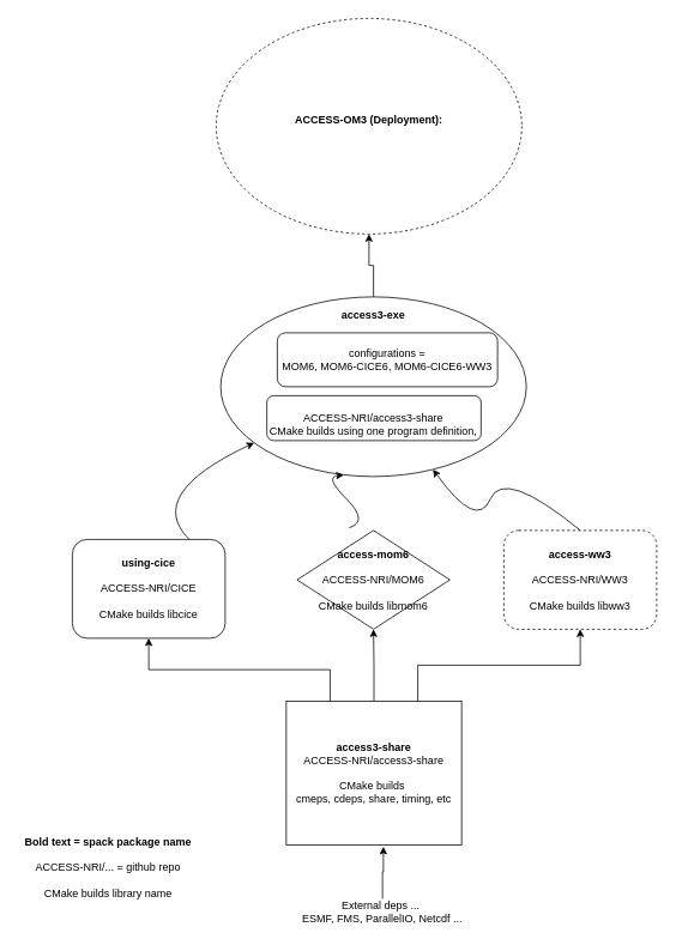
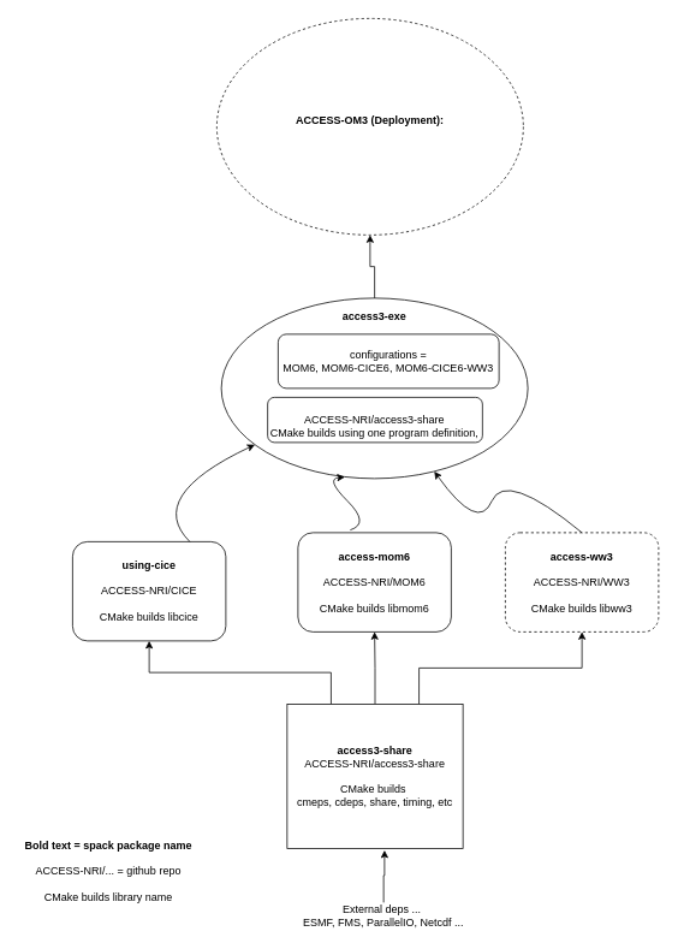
- <mxCell id="8" value="&lt;div&gt;&lt;b&gt;access-mom6&lt;/b&gt;&lt;/div&gt;&lt;div&gt;&lt;b&gt;&lt;br&gt;&lt;/b&gt;&lt;/div&gt;&lt;div&gt;ACCESS-NRI/MOM6&lt;/div&gt;&lt;div&gt;&lt;br&gt;&lt;/div&gt;&lt;div&gt;CMake builds libmom6&lt;br&gt;&lt;/div&gt;" style="rhombus;whiteSpace=wrap;html=1;" vertex="1" parent="1"><mxGeometry x="330" y="590" width="170" height="110" as="geometry" /></mxCell>
+ <mxCell id="8" value="&lt;div&gt;&lt;b&gt;access-mom6&lt;/b&gt;&lt;/div&gt;&lt;div&gt;&lt;b&gt;&lt;br&gt;&lt;/b&gt;&lt;/div&gt;&lt;div&gt;ACCESS-NRI/MOM6&lt;/div&gt;&lt;div&gt;&lt;br&gt;&lt;/div&gt;&lt;div&gt;CMake builds libmom6&lt;br&gt;&lt;/div&gt;" style="rounded=1;whiteSpace=wrap;html=1;" vertex="1" parent="1"><mxGeometry x="330" y="590" width="170" height="110" as="geometry" /></mxCell>
